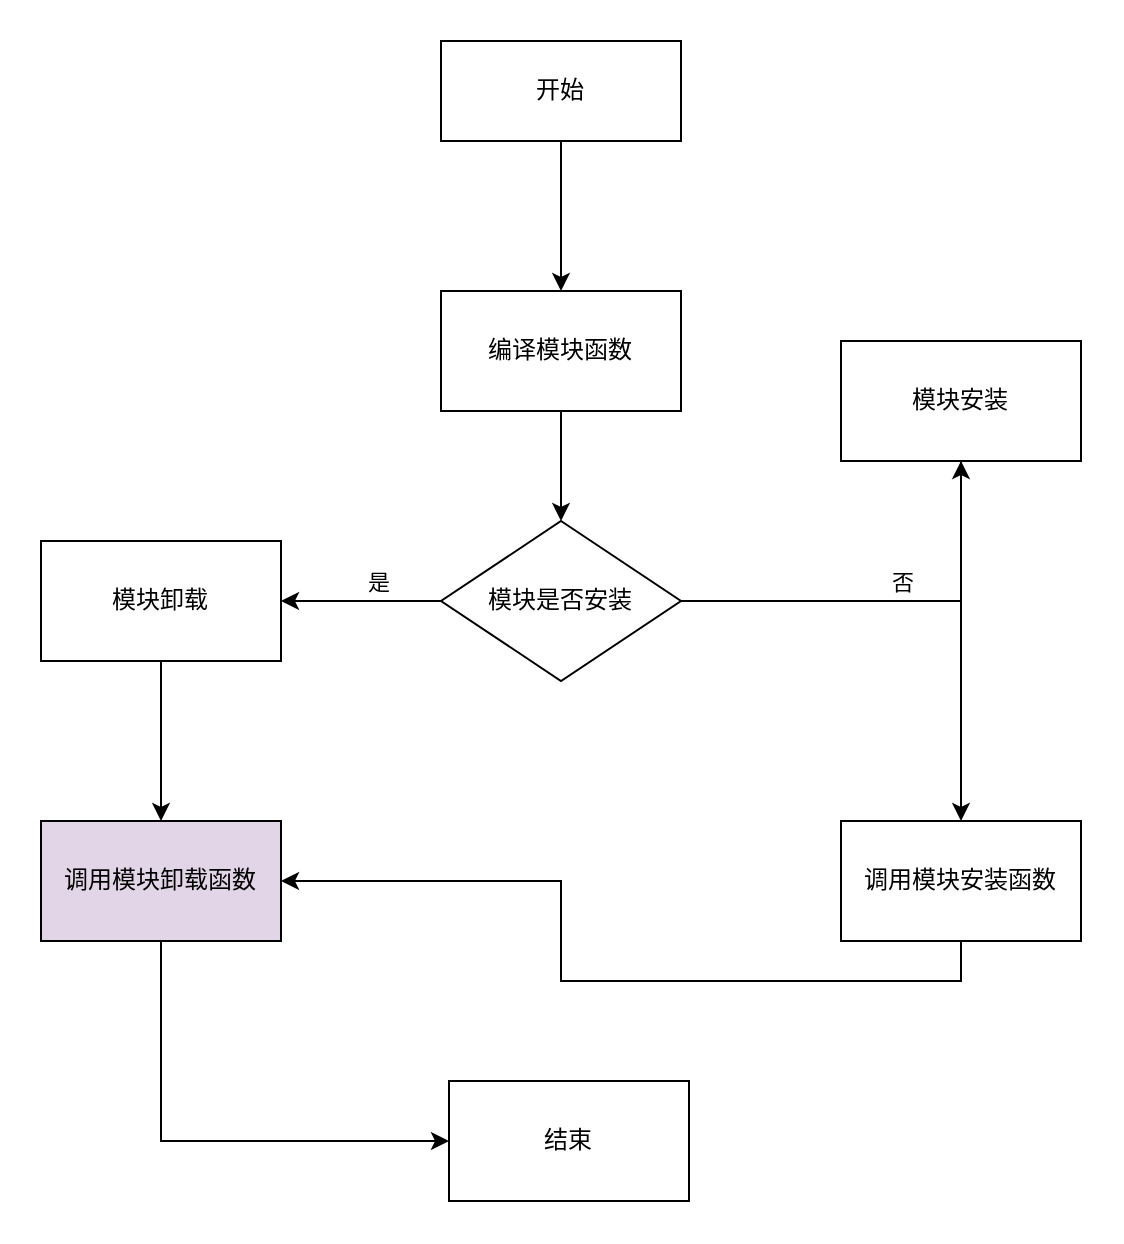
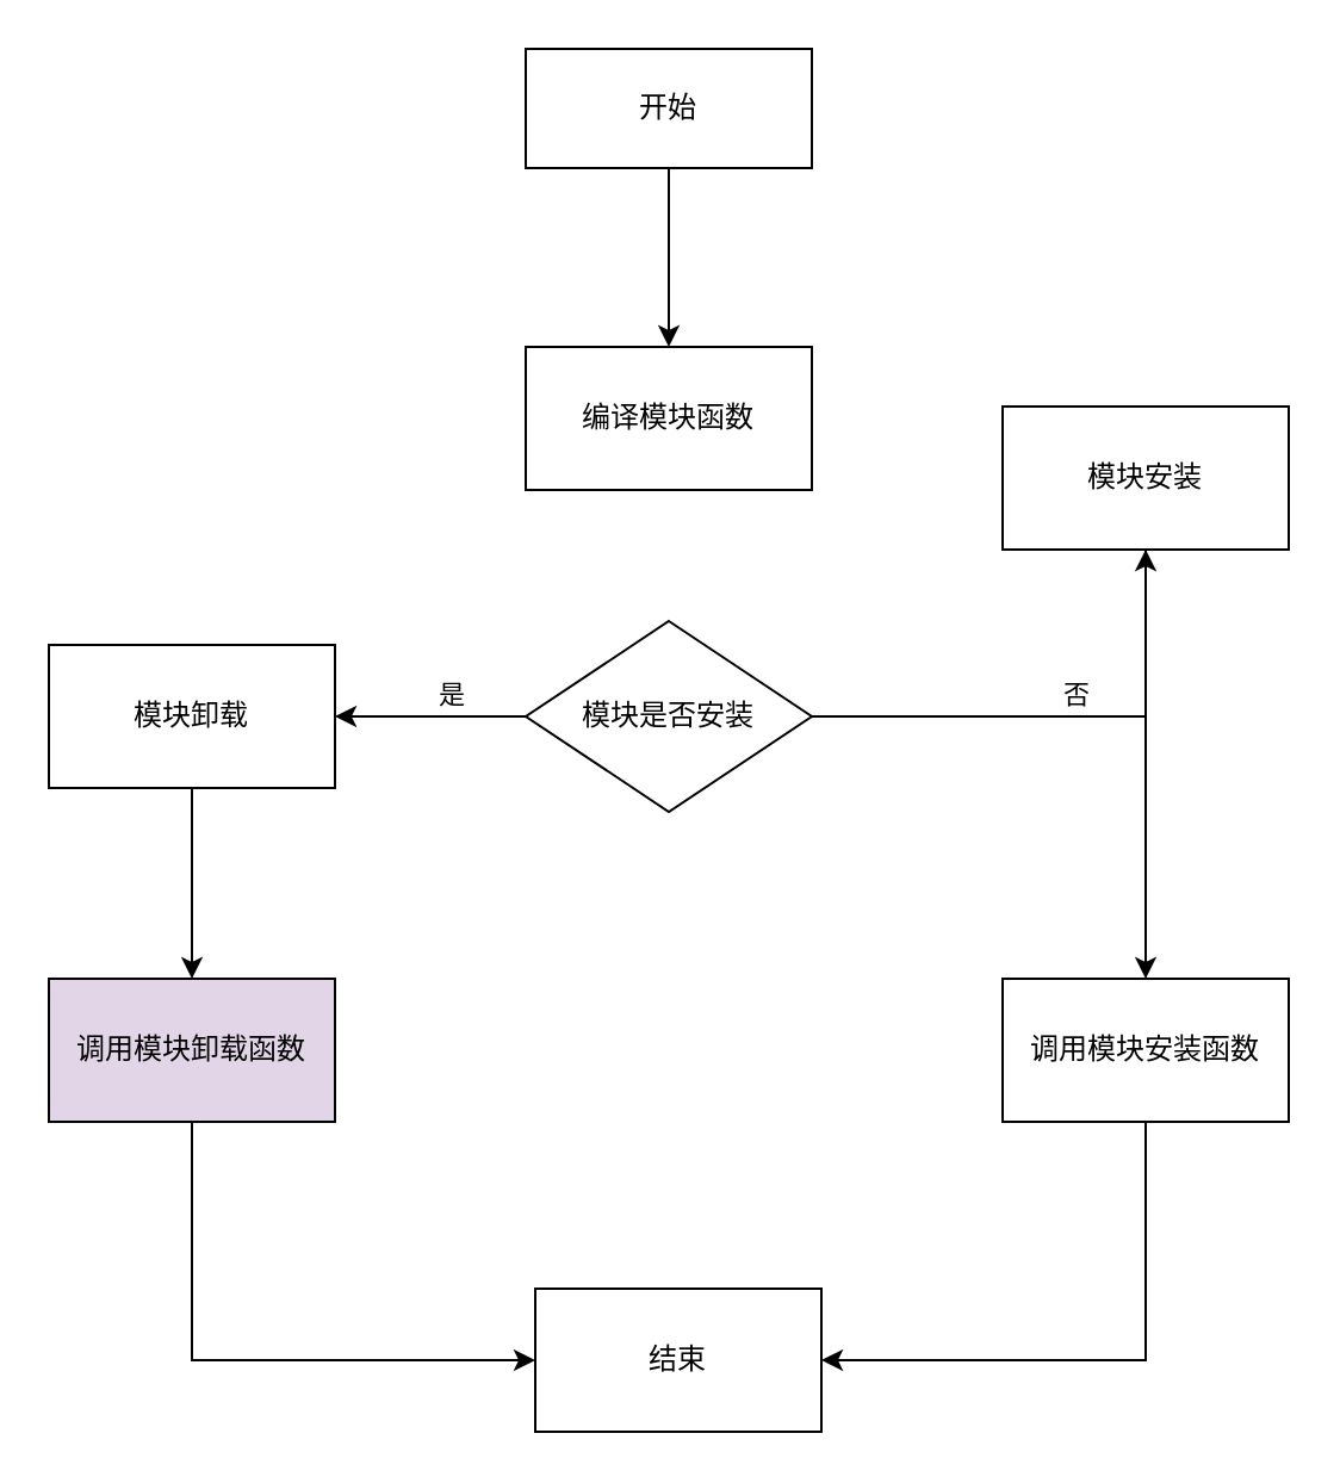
- <mxCell id="17" style="edgeStyle=orthogonalEdgeStyle;rounded=0;orthogonalLoop=1;jettySize=auto;html=1;entryX=0.5;entryY=0;entryDx=0;entryDy=0;" edge="1" parent="1" source="18" target="8"><mxGeometry relative="1" as="geometry" /></mxCell>
- <mxCell id="15" style="edgeStyle=orthogonalEdgeStyle;rounded=0;orthogonalLoop=1;jettySize=auto;html=1;exitX=0.5;exitY=1;exitDx=0;exitDy=0;" edge="1" parent="1" source="16" target="12"><mxGeometry relative="1" as="geometry" /></mxCell>
+ <mxCell id="15" style="edgeStyle=orthogonalEdgeStyle;rounded=0;orthogonalLoop=1;jettySize=auto;html=1;exitX=0.5;exitY=1;exitDx=0;exitDy=0;entryX=1;entryY=0.5;entryDx=0;entryDy=0;" edge="1" parent="1" source="16" target="19"><mxGeometry relative="1" as="geometry" /></mxCell>
